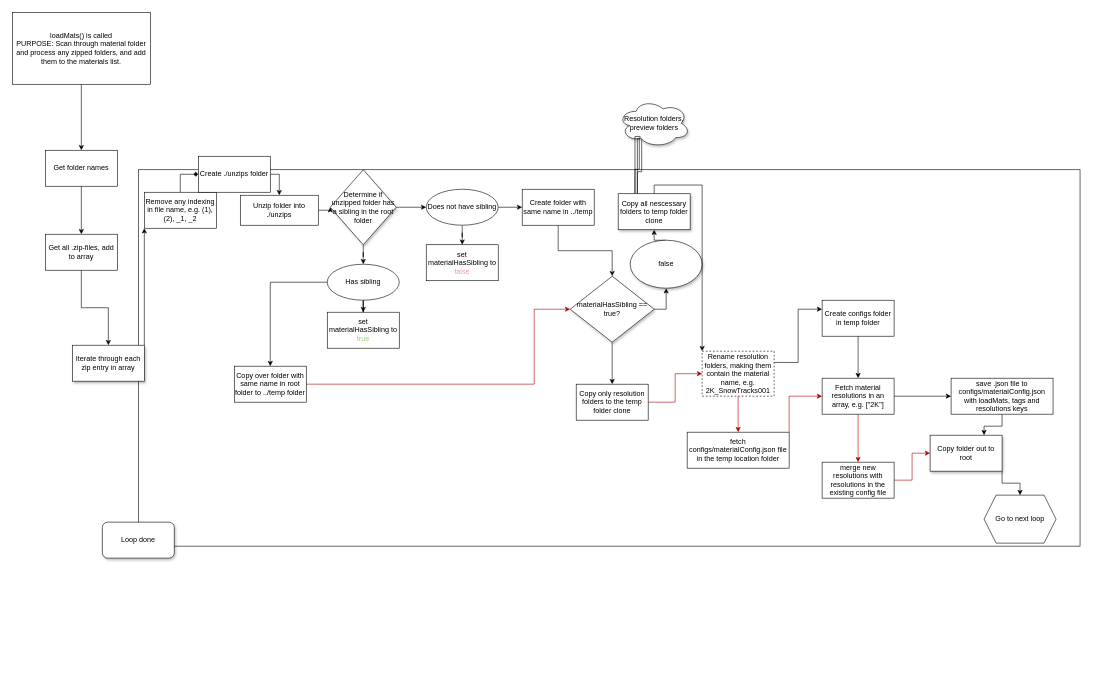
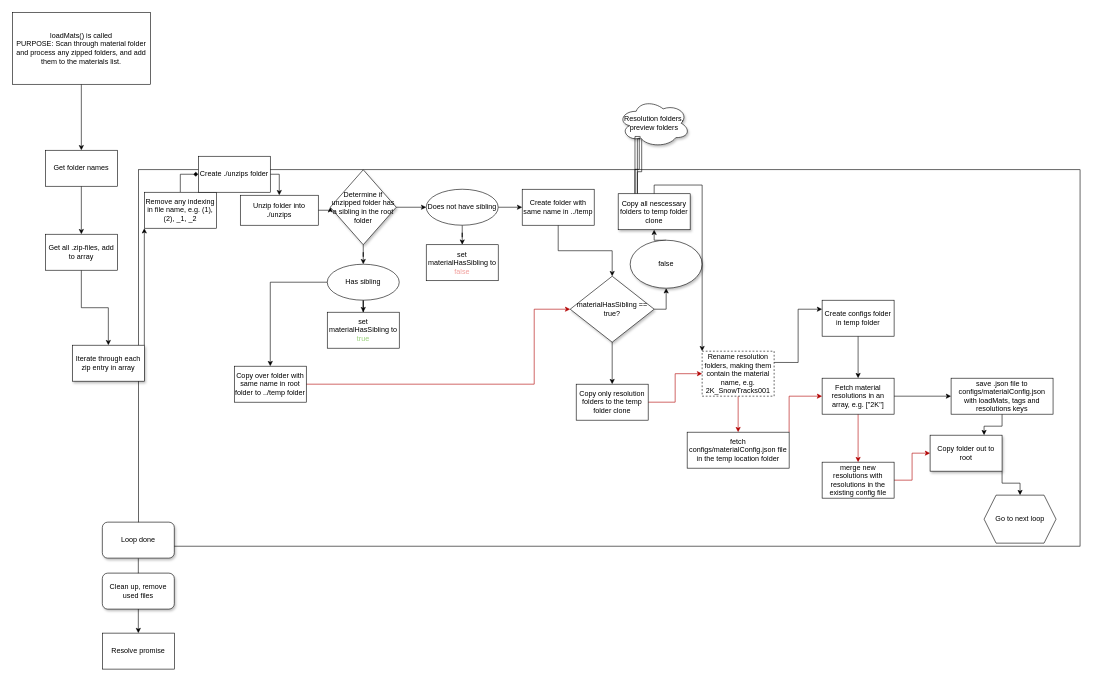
+ <mxCell id="64" value="Clean up, remove used files" style="rounded=1;whiteSpace=wrap;html=1;shadow=1;" parent="1" vertex="1"><mxGeometry x="170" y="955" width="120" height="60" as="geometry" /></mxCell>
+ <mxCell id="57" style="edgeStyle=orthogonalEdgeStyle;rounded=0;orthogonalLoop=1;jettySize=auto;html=1;exitX=0.5;exitY=1;exitDx=0;exitDy=0;entryX=0.5;entryY=0;entryDx=0;entryDy=0;strokeColor=default;" parent="1" source="58" target="59" edge="1"><mxGeometry relative="1" as="geometry" /></mxCell>
+ <mxCell id="59" value="Resolve promise" style="whiteSpace=wrap;html=1;rounded=0;" parent="1" vertex="1"><mxGeometry x="170" y="1055" width="120" height="60" as="geometry" /></mxCell>
